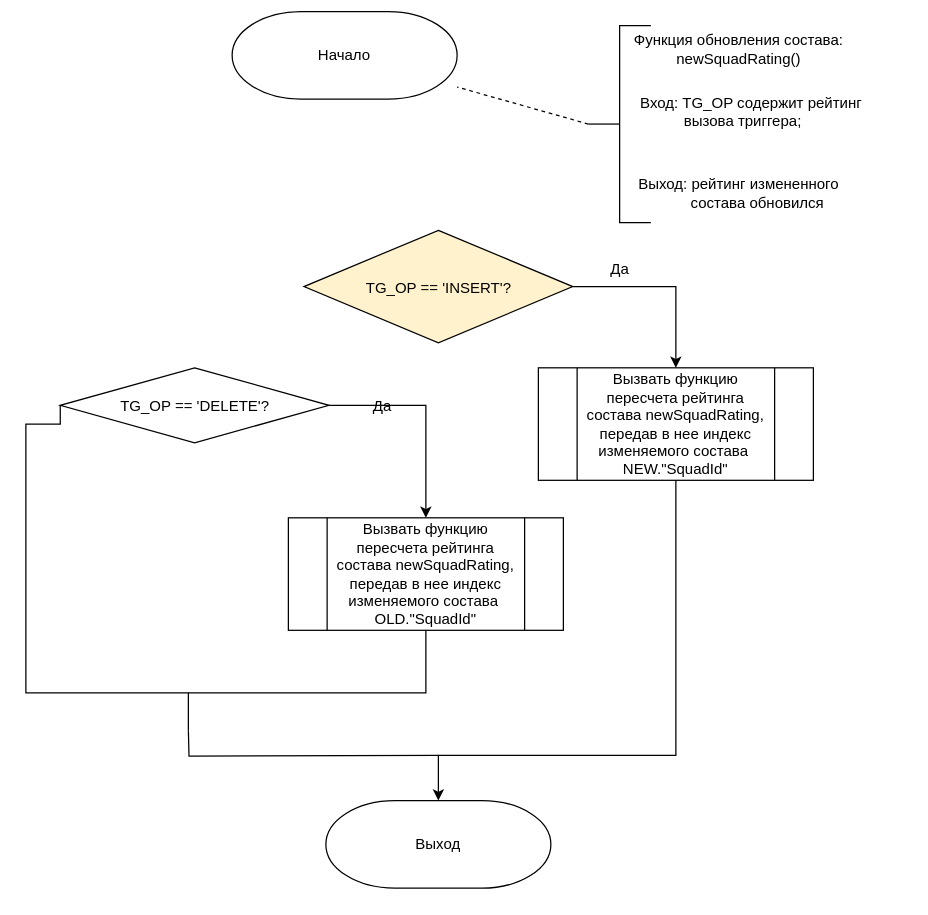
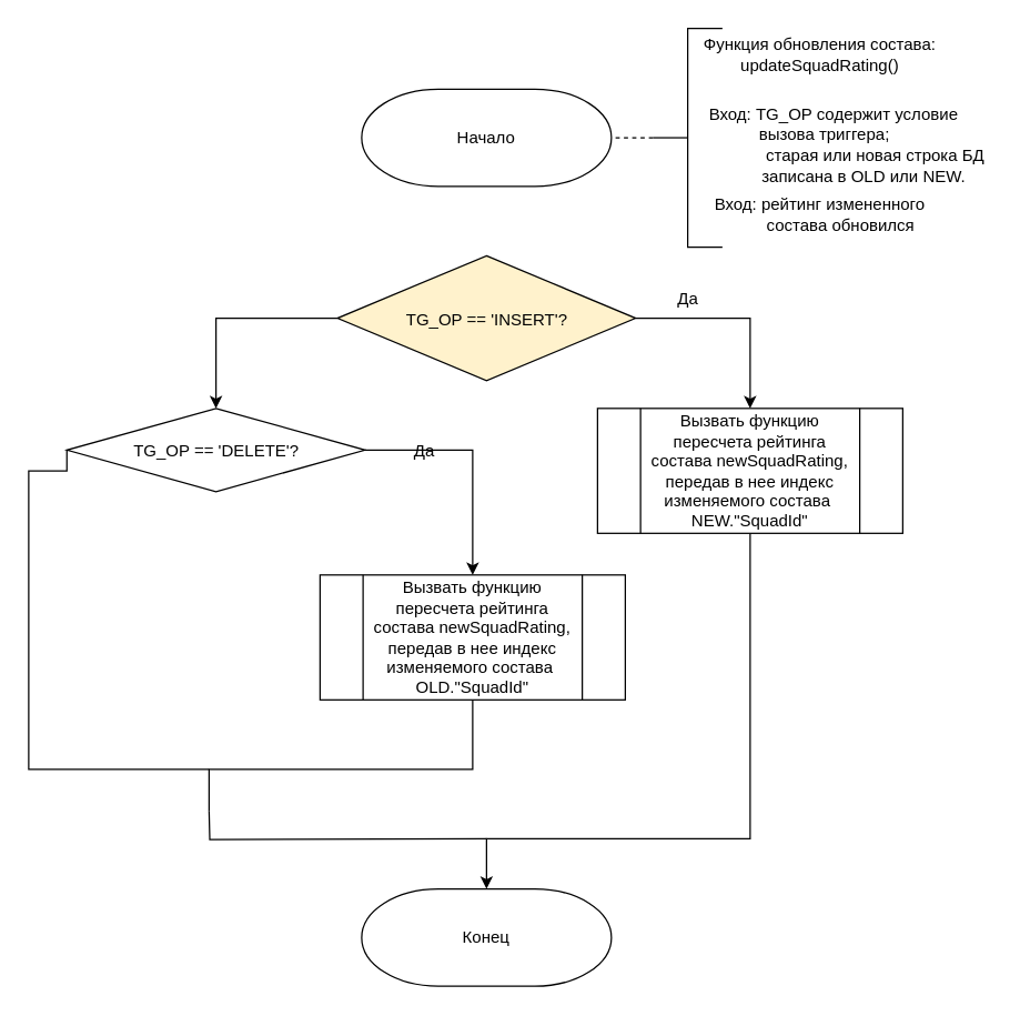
- <mxCell id="11" value="Функция обновления состава:&lt;br&gt;newSquadRating()" style="text;html=1;align=center;verticalAlign=middle;resizable=0;points=[];autosize=1;strokeColor=none;fillColor=none;" vertex="1" parent="1"><mxGeometry x="495" y="23.75" width="190" height="30" as="geometry" /></mxCell>
+ <mxCell id="11" value="Функция обновления состава:&lt;br&gt;updateSquadRating()" style="text;html=1;align=center;verticalAlign=middle;resizable=0;points=[];autosize=1;strokeColor=none;fillColor=none;" vertex="1" parent="1"><mxGeometry x="495" y="23.75" width="190" height="30" as="geometry" /></mxCell>
- <mxCell id="3" value="Начало" style="strokeWidth=1;html=1;shape=mxgraph.flowchart.terminator;whiteSpace=wrap;" vertex="1" parent="1"><mxGeometry x="185" y="8.75" width="180" height="70" as="geometry" /></mxCell>
+ <mxCell id="3" value="Начало" style="strokeWidth=1;html=1;shape=mxgraph.flowchart.terminator;whiteSpace=wrap;" vertex="1" parent="1"><mxGeometry x="260" y="63.75" width="180" height="70" as="geometry" /></mxCell>
- <mxCell id="19" value="Вход: TG_OP содержит рейтинг &lt;br&gt;вызова триггера;&amp;nbsp; &amp;nbsp;&amp;nbsp;" style="text;html=1;align=center;verticalAlign=middle;resizable=0;points=[];autosize=1;strokeColor=none;fillColor=none;fontSize=12;" vertex="1" parent="1"><mxGeometry x="500" y="73.75" width="200" height="30" as="geometry" /></mxCell>
+ <mxCell id="19" value="Вход: TG_OP содержит условие &lt;br&gt;вызова триггера;&amp;nbsp; &amp;nbsp;&amp;nbsp;" style="text;html=1;align=center;verticalAlign=middle;resizable=0;points=[];autosize=1;strokeColor=none;fillColor=none;fontSize=12;" vertex="1" parent="1"><mxGeometry x="500" y="73.75" width="200" height="30" as="geometry" /></mxCell>
+ <mxCell id="20" value="cтарая или новая строка БД &lt;br&gt;записана в OLD или NEW.&amp;nbsp; &amp;nbsp; &amp;nbsp;" style="text;html=1;align=center;verticalAlign=middle;resizable=0;points=[];autosize=1;strokeColor=none;fillColor=none;fontSize=12;" vertex="1" parent="1"><mxGeometry x="540" y="103.75" width="180" height="30" as="geometry" /></mxCell>
- <mxCell id="21" value="Выход: рейтинг измененного &lt;br&gt;&amp;nbsp; &amp;nbsp; &amp;nbsp; &amp;nbsp; &amp;nbsp;состава обновился" style="text;html=1;align=center;verticalAlign=middle;resizable=0;points=[];autosize=1;strokeColor=none;fillColor=none;fontSize=12;" vertex="1" parent="1"><mxGeometry x="500" y="138.75" width="180" height="30" as="geometry" /></mxCell>
+ <mxCell id="21" value="Вход: рейтинг измененного &lt;br&gt;&amp;nbsp; &amp;nbsp; &amp;nbsp; &amp;nbsp; &amp;nbsp;состава обновился" style="text;html=1;align=center;verticalAlign=middle;resizable=0;points=[];autosize=1;strokeColor=none;fillColor=none;fontSize=12;" vertex="1" parent="1"><mxGeometry x="500" y="138.75" width="180" height="30" as="geometry" /></mxCell>
+ <mxCell id="5" style="edgeStyle=orthogonalEdgeStyle;rounded=0;html=1;exitX=0;exitY=0.5;exitDx=0;exitDy=0;entryX=0.5;entryY=0;entryDx=0;entryDy=0;endArrow=classic;endFill=1;" edge="1" parent="1" source="6" target="14"><mxGeometry relative="1" as="geometry" /></mxCell>
- <mxCell id="18" value="Выход" style="strokeWidth=1;html=1;shape=mxgraph.flowchart.terminator;whiteSpace=wrap;" vertex="1" parent="1"><mxGeometry x="260" y="640" width="180" height="70" as="geometry" /></mxCell>
+ <mxCell id="18" value="Конец" style="strokeWidth=1;html=1;shape=mxgraph.flowchart.terminator;whiteSpace=wrap;" vertex="1" parent="1"><mxGeometry x="260" y="640" width="180" height="70" as="geometry" /></mxCell>
